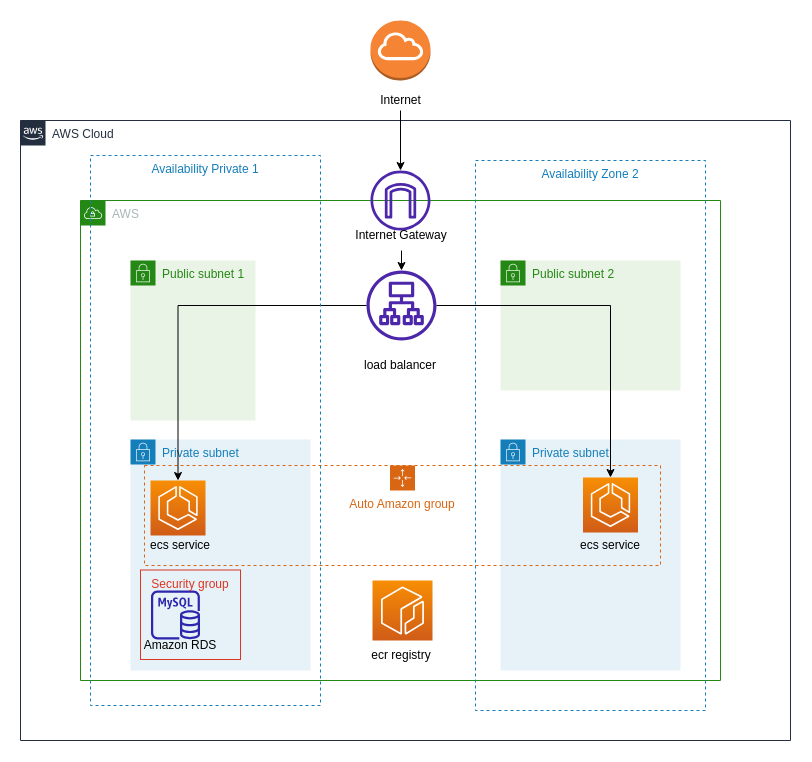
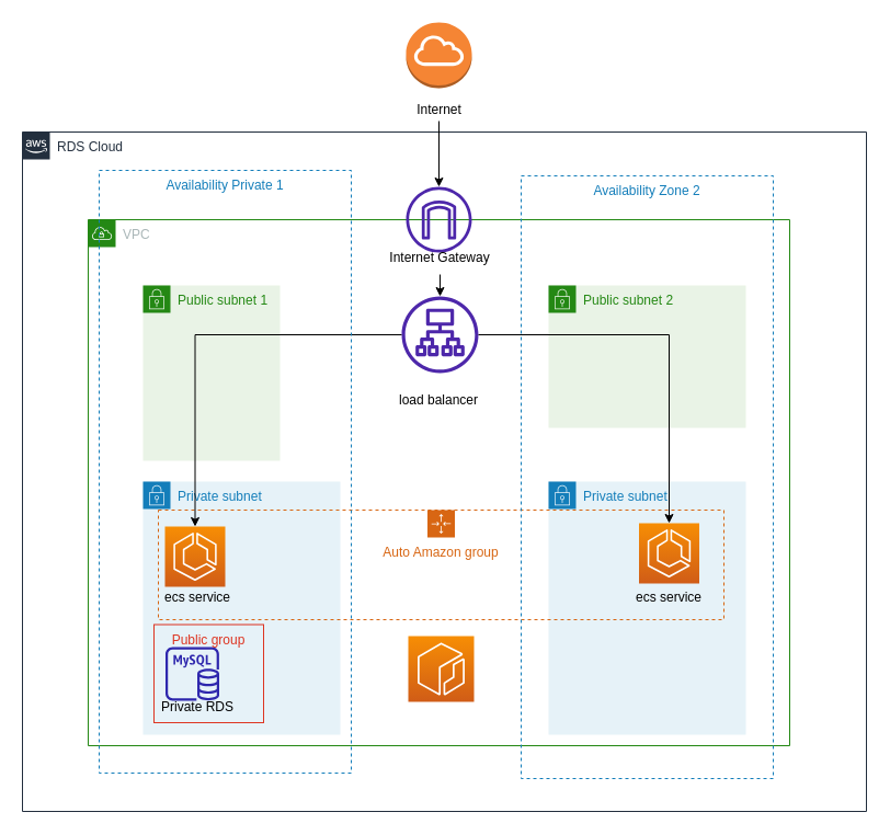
- <mxCell id="4" value="AWS Cloud" style="points=[[0,0],[0.25,0],[0.5,0],[0.75,0],[1,0],[1,0.25],[1,0.5],[1,0.75],[1,1],[0.75,1],[0.5,1],[0.25,1],[0,1],[0,0.75],[0,0.5],[0,0.25]];outlineConnect=0;gradientColor=none;html=1;whiteSpace=wrap;fontSize=12;fontStyle=0;container=1;pointerEvents=0;collapsible=0;recursiveResize=0;shape=mxgraph.aws4.group;grIcon=mxgraph.aws4.group_aws_cloud_alt;strokeColor=#232F3E;fillColor=none;verticalAlign=top;align=left;spacingLeft=30;fontColor=#232F3E;dashed=0;" vertex="1" parent="1"><mxGeometry x="20" y="120" width="770" height="620" as="geometry" /></mxCell>
+ <mxCell id="4" value="RDS Cloud" style="points=[[0,0],[0.25,0],[0.5,0],[0.75,0],[1,0],[1,0.25],[1,0.5],[1,0.75],[1,1],[0.75,1],[0.5,1],[0.25,1],[0,1],[0,0.75],[0,0.5],[0,0.25]];outlineConnect=0;gradientColor=none;html=1;whiteSpace=wrap;fontSize=12;fontStyle=0;container=1;pointerEvents=0;collapsible=0;recursiveResize=0;shape=mxgraph.aws4.group;grIcon=mxgraph.aws4.group_aws_cloud_alt;strokeColor=#232F3E;fillColor=none;verticalAlign=top;align=left;spacingLeft=30;fontColor=#232F3E;dashed=0;" vertex="1" parent="1"><mxGeometry x="20" y="120" width="770" height="620" as="geometry" /></mxCell>
- <mxCell id="2" value="AWS" style="points=[[0,0],[0.25,0],[0.5,0],[0.75,0],[1,0],[1,0.25],[1,0.5],[1,0.75],[1,1],[0.75,1],[0.5,1],[0.25,1],[0,1],[0,0.75],[0,0.5],[0,0.25]];outlineConnect=0;gradientColor=none;html=1;whiteSpace=wrap;fontSize=12;fontStyle=0;container=1;pointerEvents=0;collapsible=0;recursiveResize=0;shape=mxgraph.aws4.group;grIcon=mxgraph.aws4.group_vpc;strokeColor=#248814;fillColor=none;verticalAlign=top;align=left;spacingLeft=30;fontColor=#AAB7B8;dashed=0;" vertex="1" parent="1"><mxGeometry x="80" y="200" width="640" height="480" as="geometry" /></mxCell>
+ <mxCell id="2" value="VPC" style="points=[[0,0],[0.25,0],[0.5,0],[0.75,0],[1,0],[1,0.25],[1,0.5],[1,0.75],[1,1],[0.75,1],[0.5,1],[0.25,1],[0,1],[0,0.75],[0,0.5],[0,0.25]];outlineConnect=0;gradientColor=none;html=1;whiteSpace=wrap;fontSize=12;fontStyle=0;container=1;pointerEvents=0;collapsible=0;recursiveResize=0;shape=mxgraph.aws4.group;grIcon=mxgraph.aws4.group_vpc;strokeColor=#248814;fillColor=none;verticalAlign=top;align=left;spacingLeft=30;fontColor=#AAB7B8;dashed=0;" vertex="1" parent="1"><mxGeometry x="80" y="200" width="640" height="480" as="geometry" /></mxCell>
- <mxCell id="14" value="Security group" style="fillColor=none;strokeColor=#DD3522;verticalAlign=top;fontStyle=0;fontColor=#DD3522;" vertex="1" parent="9"><mxGeometry x="10" y="130.5" width="100" height="89.5" as="geometry" /></mxCell>
+ <mxCell id="14" value="Public group" style="fillColor=none;strokeColor=#DD3522;verticalAlign=top;fontStyle=0;fontColor=#DD3522;" vertex="1" parent="9"><mxGeometry x="10" y="130.5" width="100" height="89.5" as="geometry" /></mxCell>
- <mxCell id="13" value="Amazon RDS" style="text;html=1;strokeColor=none;fillColor=none;align=center;verticalAlign=middle;whiteSpace=wrap;rounded=0;" vertex="1" parent="9"><mxGeometry x="-10" y="191" width="120" height="30" as="geometry" /></mxCell>
+ <mxCell id="13" value="Private RDS" style="text;html=1;strokeColor=none;fillColor=none;align=center;verticalAlign=middle;whiteSpace=wrap;rounded=0;" vertex="1" parent="9"><mxGeometry x="-10" y="191" width="120" height="30" as="geometry" /></mxCell>
- <mxCell id="17" value="ecr registry" style="text;html=1;strokeColor=none;fillColor=none;align=center;verticalAlign=middle;whiteSpace=wrap;rounded=0;" vertex="1" parent="4"><mxGeometry x="321" y="520" width="120" height="30" as="geometry" /></mxCell>
